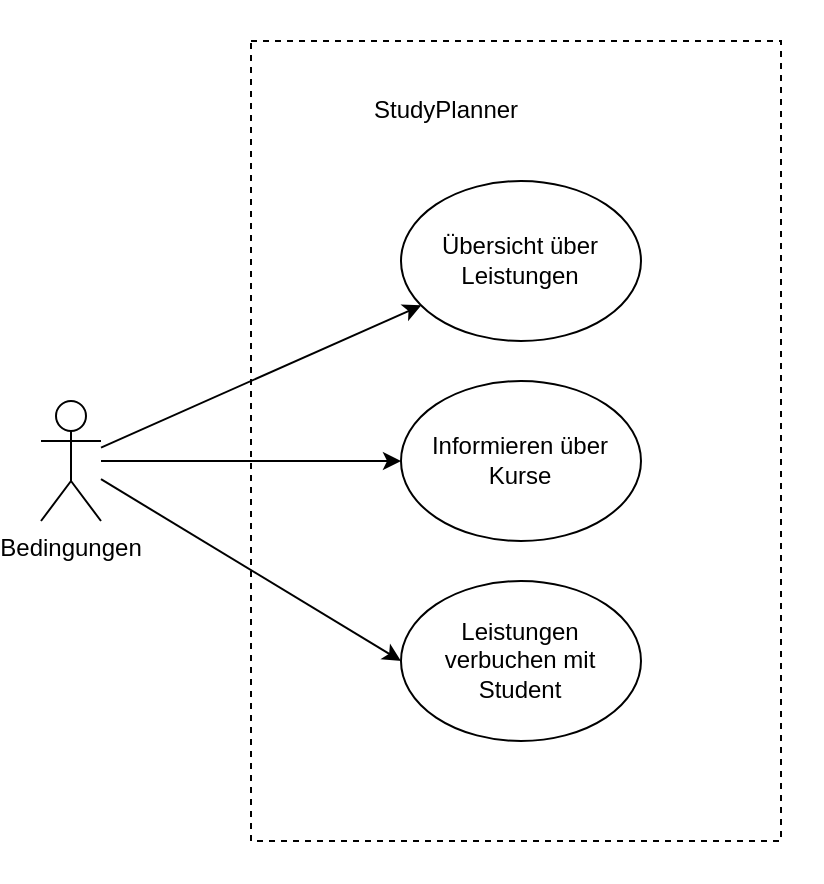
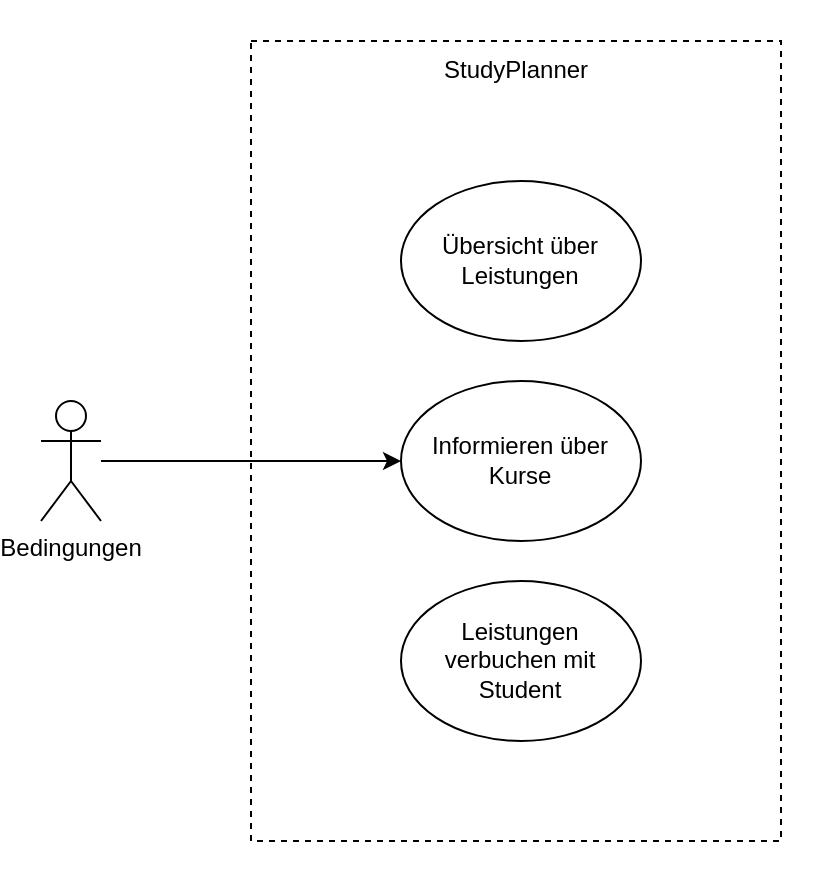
- <mxCell id="8" value="StudyPlanner" style="text;html=1;strokeColor=none;fillColor=none;align=center;verticalAlign=middle;whiteSpace=wrap;rounded=0;dashed=1;" parent="1" vertex="1"><mxGeometry x="192.5" y="40" width="60" height="30" as="geometry" /></mxCell>
+ <mxCell id="8" value="StudyPlanner" style="text;html=1;strokeColor=none;fillColor=none;align=center;verticalAlign=middle;whiteSpace=wrap;rounded=0;dashed=1;" parent="1" vertex="1"><mxGeometry x="227.5" y="20" width="60" height="30" as="geometry" /></mxCell>
- <mxCell id="3" style="edgeStyle=none;html=1;" parent="1" source="6" target="7" edge="1"><mxGeometry relative="1" as="geometry" /></mxCell>
- <mxCell id="5" style="edgeStyle=none;html=1;entryX=0;entryY=0.5;entryDx=0;entryDy=0;" parent="1" source="6" target="10" edge="1"><mxGeometry relative="1" as="geometry" /></mxCell>
